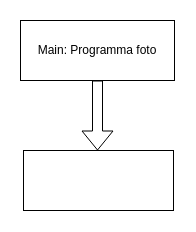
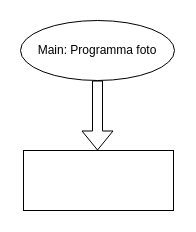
- <mxCell id="2" value="Main: Programma foto" style="rounded=0;whiteSpace=wrap;html=1;" vertex="1" parent="1"><mxGeometry x="20" y="20" width="154" height="60" as="geometry" /></mxCell>
+ <mxCell id="2" value="Main: Programma foto" style="ellipse;whiteSpace=wrap;html=1;" vertex="1" parent="1"><mxGeometry x="20" y="20" width="154" height="60" as="geometry" /></mxCell>
